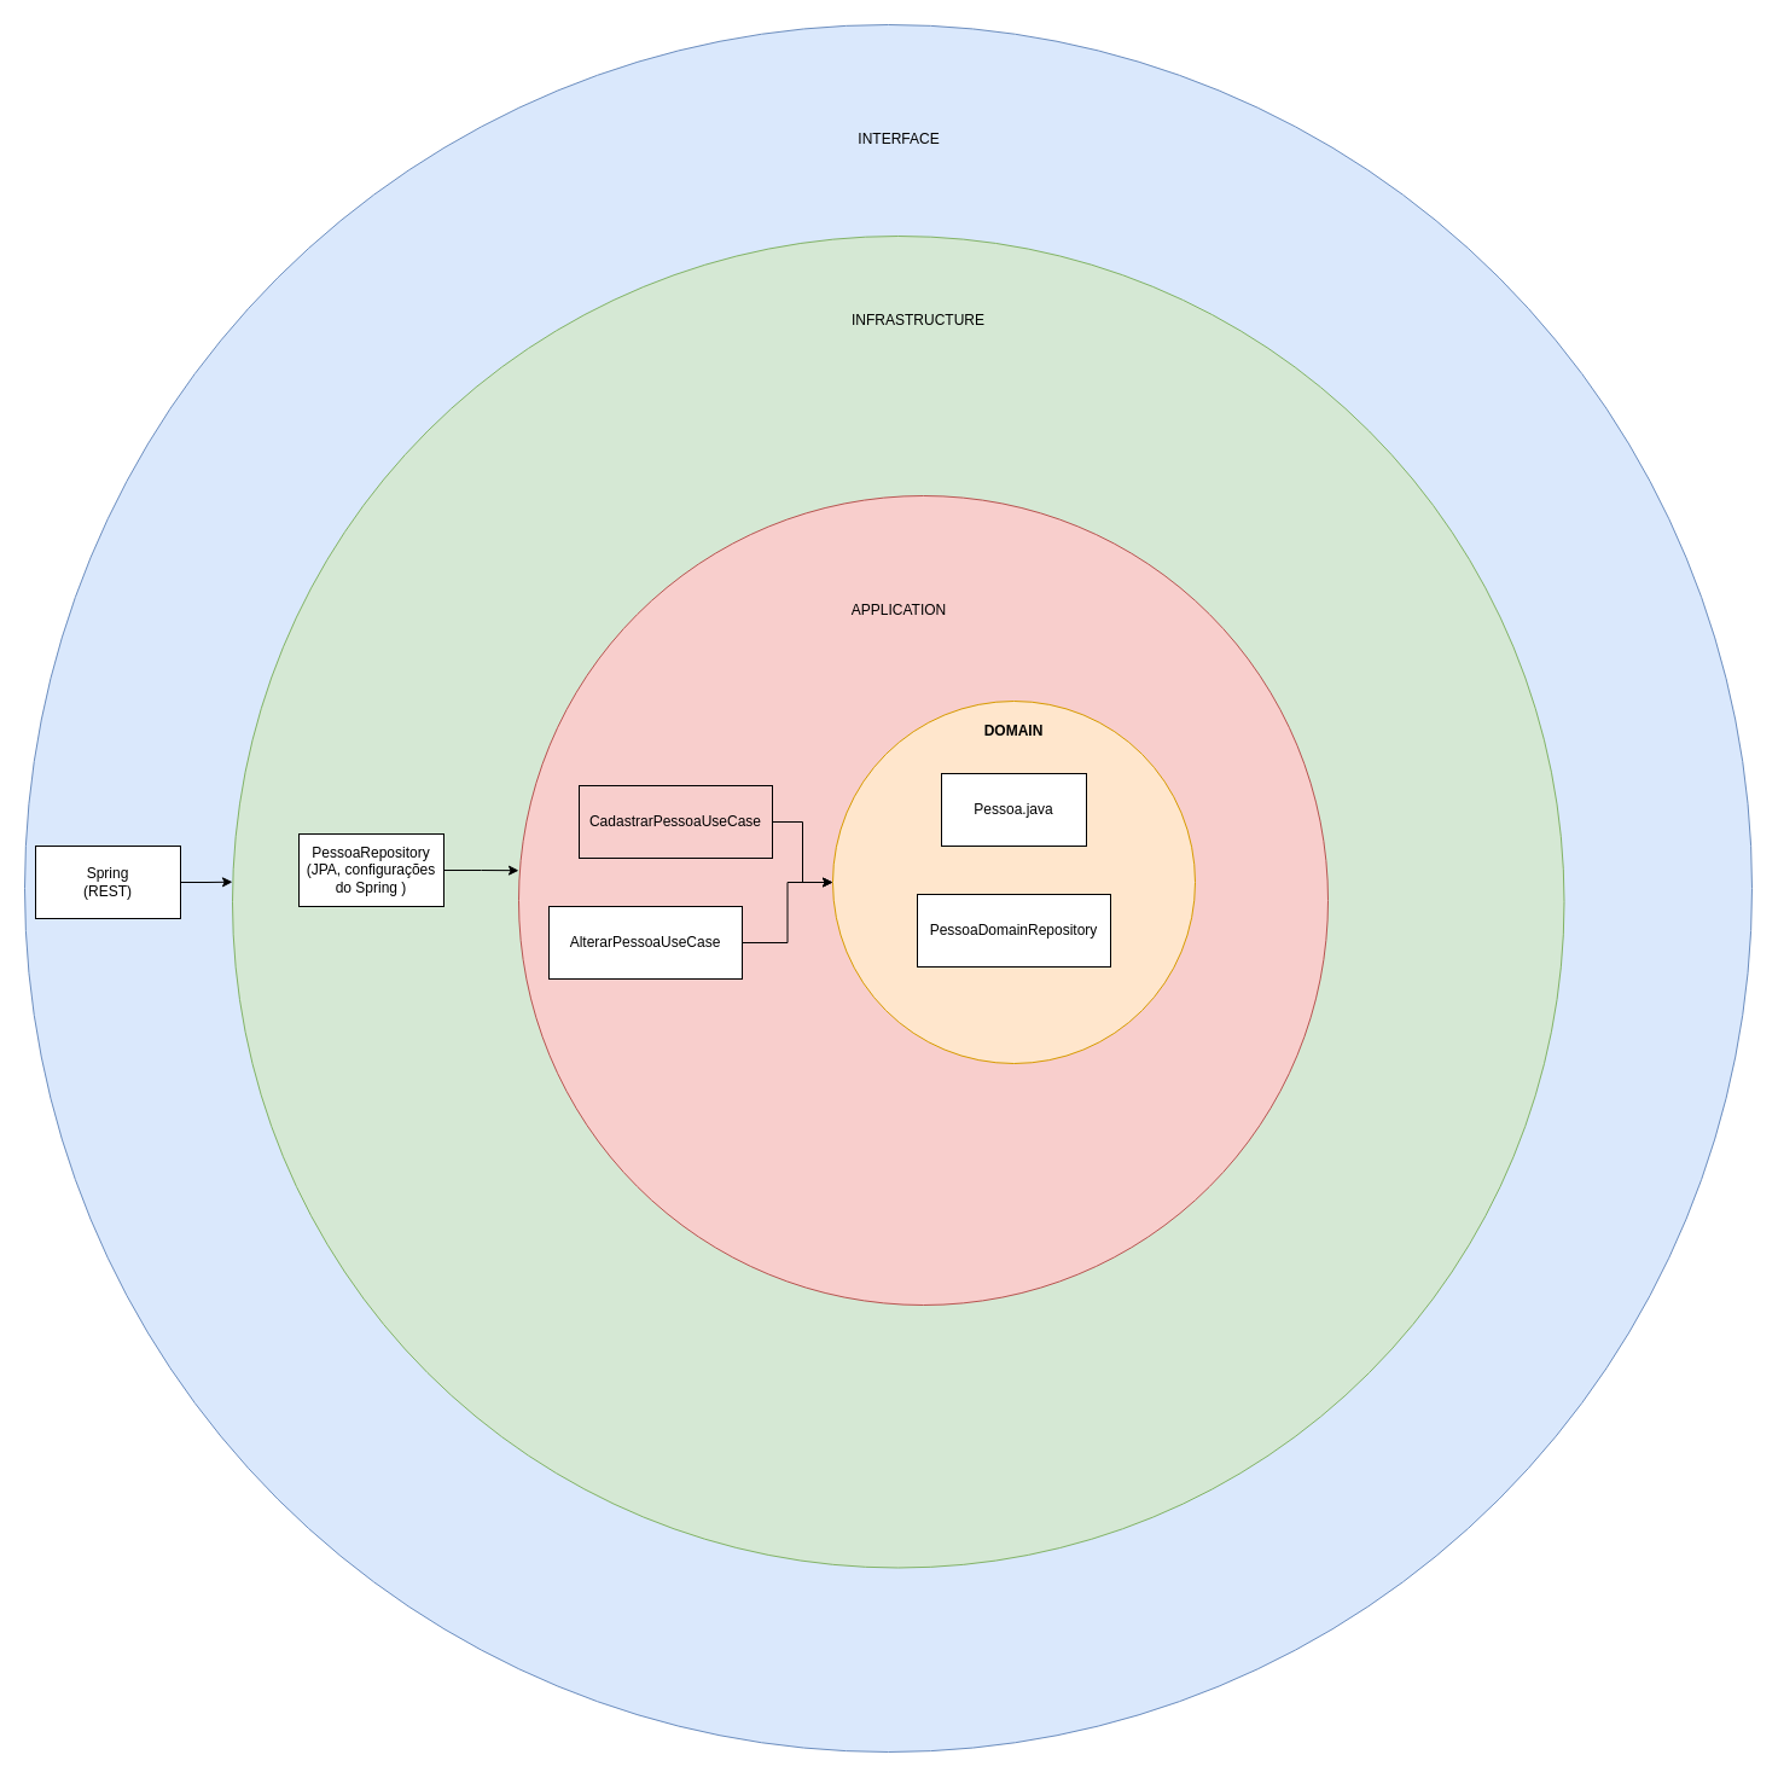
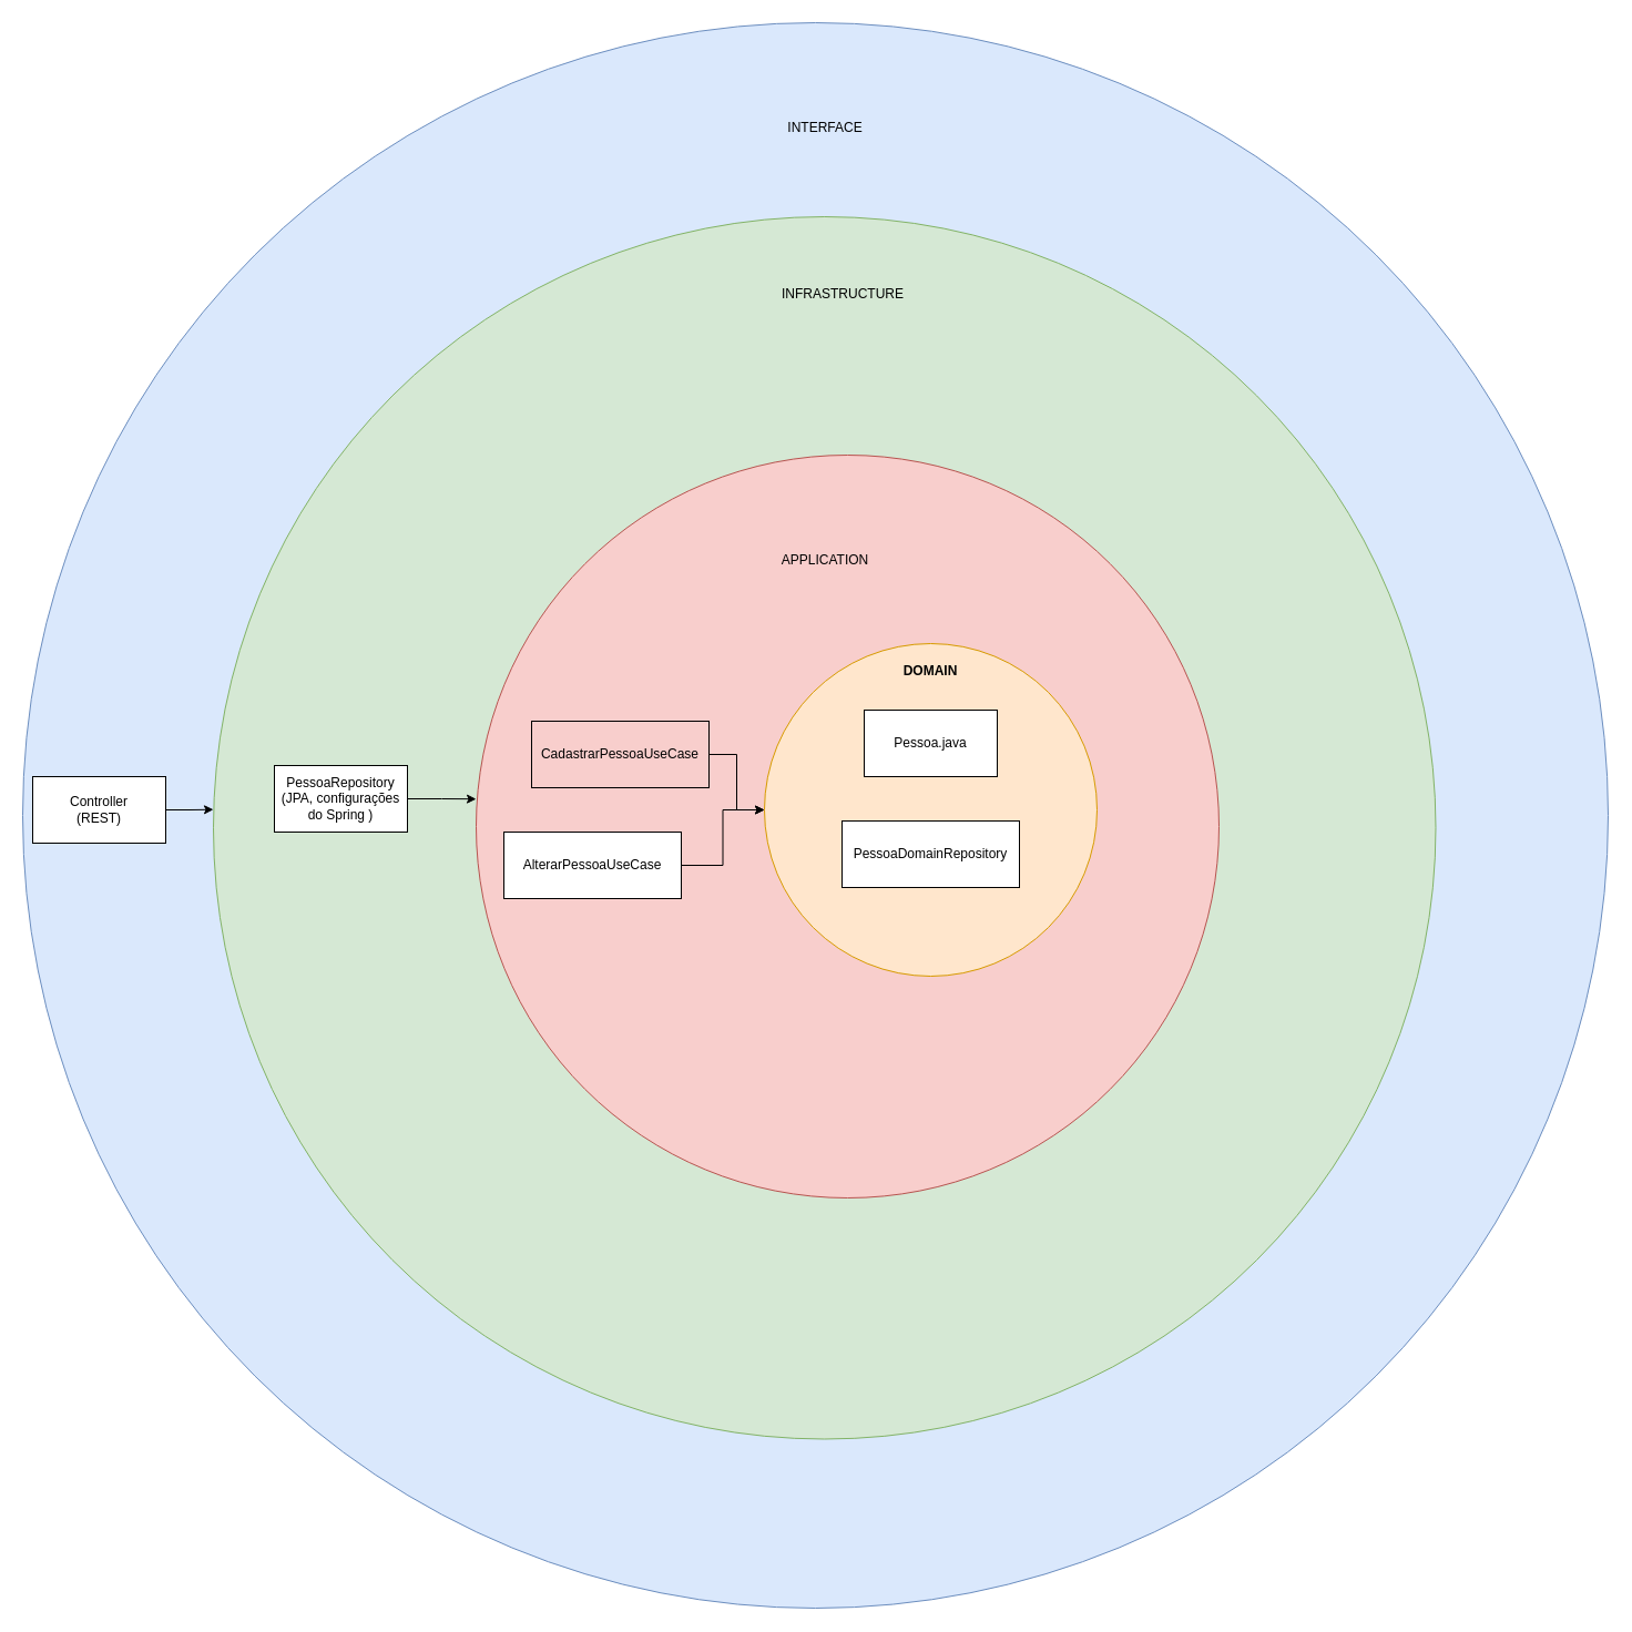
- <mxCell id="17" value="Spring&lt;br&gt;(REST)" style="rounded=0;whiteSpace=wrap;html=1;" vertex="1" parent="1"><mxGeometry x="29" y="700" width="120" height="60" as="geometry" /></mxCell>
+ <mxCell id="17" value="Controller&lt;br&gt;(REST)" style="rounded=0;whiteSpace=wrap;html=1;" vertex="1" parent="1"><mxGeometry x="29" y="700" width="120" height="60" as="geometry" /></mxCell>
